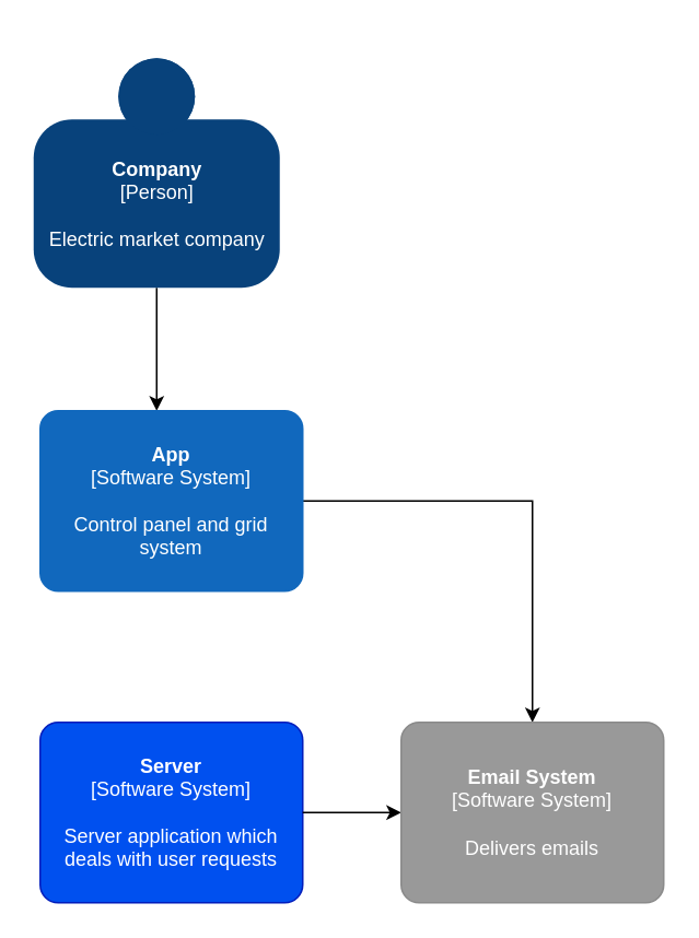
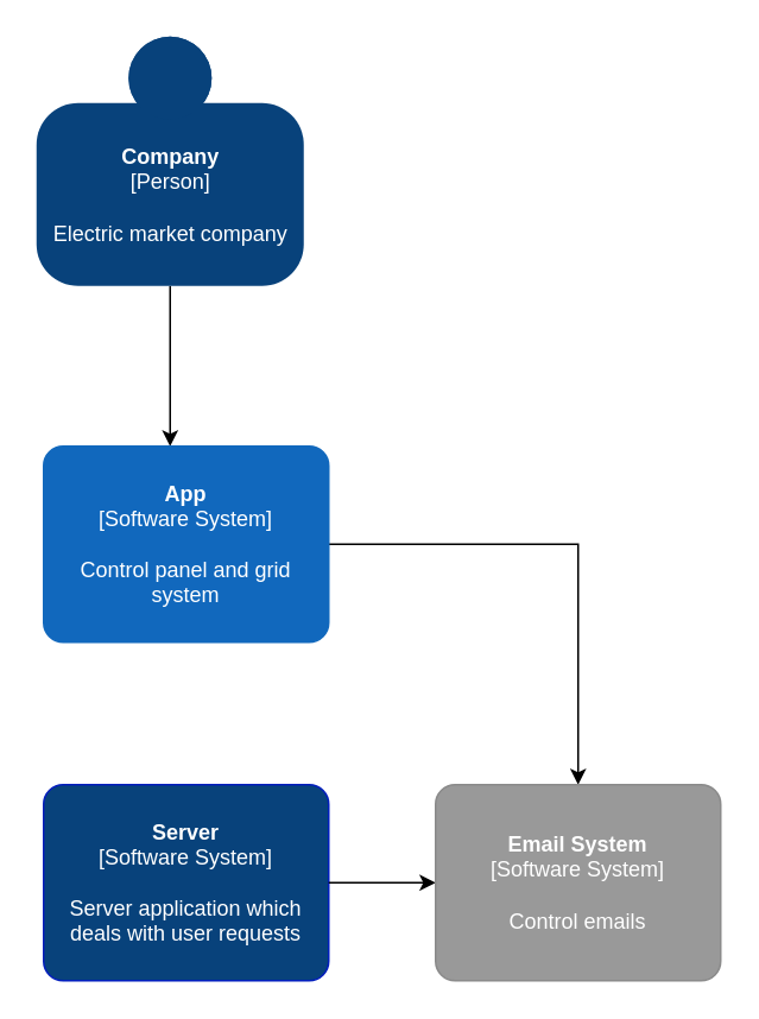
- <mxCell id="4" value="&lt;b&gt;Company&lt;/b&gt;&lt;div&gt;[Person]&lt;/div&gt;&lt;br&gt;&lt;div&gt;Electric market company&lt;/div&gt;" style="html=1;dashed=0;whitespace=wrap;fillColor=#08427b;strokeColor=none;fontColor=#ffffff;shape=mxgraph.c4.person;align=center;metaEdit=1;points=[[0.5,0,0],[1,0.5,0],[1,0.75,0],[0.75,1,0],[0.5,1,0],[0.25,1,0],[0,0.75,0],[0,0.5,0]];metaData={&quot;c4Type&quot;:{&quot;editable&quot;:false}};" parent="1" vertex="1"><mxGeometry x="20" y="35" width="150" height="140" as="geometry" /></mxCell>
+ <mxCell id="4" value="&lt;b&gt;Company&lt;/b&gt;&lt;div&gt;[Person]&lt;/div&gt;&lt;br&gt;&lt;div&gt;Electric market company&lt;/div&gt;" style="html=1;dashed=0;whitespace=wrap;fillColor=#08427b;strokeColor=none;fontColor=#ffffff;shape=mxgraph.c4.person;align=center;metaEdit=1;points=[[0.5,0,0],[1,0.5,0],[1,0.75,0],[0.75,1,0],[0.5,1,0],[0.25,1,0],[0,0.75,0],[0,0.5,0]];metaData={&quot;c4Type&quot;:{&quot;editable&quot;:false}};" parent="1" vertex="1"><mxGeometry x="20" y="20" width="150" height="140" as="geometry" /></mxCell>
- <mxCell id="2" value="&lt;b&gt;Server&lt;/b&gt;&lt;div&gt;[Software System]&lt;/div&gt;&lt;br&gt;&lt;div&gt;Server application which deals with user requests&lt;/div&gt;" style="rounded=1;whiteSpace=wrap;html=1;labelBackgroundColor=none;fillColor=#0050ef;fontColor=#ffffff;align=center;arcSize=10;strokeColor=#001DBC;metaEdit=1;metaData={&quot;c4Type&quot;:{&quot;editable&quot;:false}};points=[[0.25,0,0],[0.5,0,0],[0.75,0,0],[1,0.25,0],[1,0.5,0],[1,0.75,0],[0.75,1,0],[0.5,1,0],[0.25,1,0],[0,0.75,0],[0,0.5,0],[0,0.25,0]];" parent="1" vertex="1"><mxGeometry x="24" y="440" width="160" height="110.0" as="geometry" /></mxCell>
+ <mxCell id="2" value="&lt;b&gt;Server&lt;/b&gt;&lt;div&gt;[Software System]&lt;/div&gt;&lt;br&gt;&lt;div&gt;Server application which deals with user requests&lt;/div&gt;" style="rounded=1;whiteSpace=wrap;html=1;labelBackgroundColor=none;fillColor=#08427b;fontColor=#ffffff;align=center;arcSize=10;strokeColor=#001DBC;metaEdit=1;metaData={&quot;c4Type&quot;:{&quot;editable&quot;:false}};points=[[0.25,0,0],[0.5,0,0],[0.75,0,0],[1,0.25,0],[1,0.5,0],[1,0.75,0],[0.75,1,0],[0.5,1,0],[0.25,1,0],[0,0.75,0],[0,0.5,0],[0,0.25,0]];" parent="1" vertex="1"><mxGeometry x="24" y="440" width="160" height="110.0" as="geometry" /></mxCell>
- <mxCell id="8" value="&lt;b&gt;Email System&lt;/b&gt;&lt;div&gt;[Software System]&lt;/div&gt;&lt;br&gt;&lt;div&gt;Delivers emails&lt;/div&gt;" style="rounded=1;whiteSpace=wrap;html=1;labelBackgroundColor=none;fillColor=#999999;fontColor=#ffffff;align=center;arcSize=10;strokeColor=#8A8A8A;metaEdit=1;metaData={&quot;c4Type&quot;:{&quot;editable&quot;:false}};points=[[0.25,0,0],[0.5,0,0],[0.75,0,0],[1,0.25,0],[1,0.5,0],[1,0.75,0],[0.75,1,0],[0.5,1,0],[0.25,1,0],[0,0.75,0],[0,0.5,0],[0,0.25,0]];" vertex="1" parent="1"><mxGeometry x="244" y="440" width="160" height="110.0" as="geometry" /></mxCell>
+ <mxCell id="8" value="&lt;b&gt;Email System&lt;/b&gt;&lt;div&gt;[Software System]&lt;/div&gt;&lt;br&gt;&lt;div&gt;Control emails&lt;/div&gt;" style="rounded=1;whiteSpace=wrap;html=1;labelBackgroundColor=none;fillColor=#999999;fontColor=#ffffff;align=center;arcSize=10;strokeColor=#8A8A8A;metaEdit=1;metaData={&quot;c4Type&quot;:{&quot;editable&quot;:false}};points=[[0.25,0,0],[0.5,0,0],[0.75,0,0],[1,0.25,0],[1,0.5,0],[1,0.75,0],[0.75,1,0],[0.5,1,0],[0.25,1,0],[0,0.75,0],[0,0.5,0],[0,0.25,0]];" vertex="1" parent="1"><mxGeometry x="244" y="440" width="160" height="110.0" as="geometry" /></mxCell>
